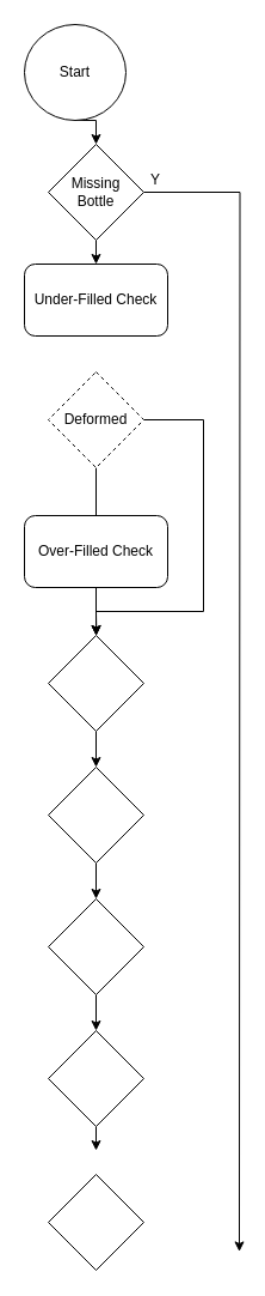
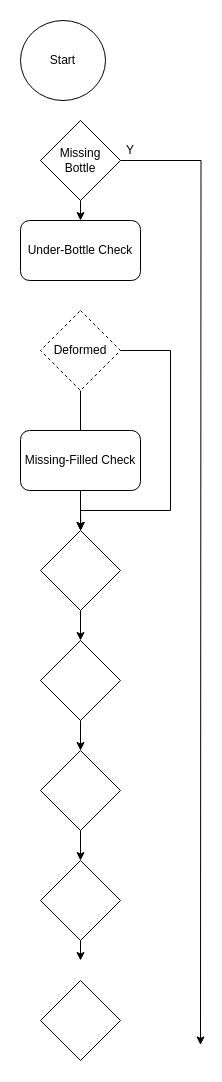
- <mxCell id="2" style="edgeStyle=orthogonalEdgeStyle;rounded=0;orthogonalLoop=1;jettySize=auto;html=1;exitX=0.5;exitY=1;exitDx=0;exitDy=0;entryX=0.5;entryY=0;entryDx=0;entryDy=0;" edge="1" parent="1" source="3" target="6"><mxGeometry relative="1" as="geometry" /></mxCell>
- <mxCell id="21" value="Under-Filled Check" style="rounded=1;whiteSpace=wrap;html=1;" vertex="1" parent="1"><mxGeometry x="20" y="220" width="120" height="60" as="geometry" /></mxCell>
+ <mxCell id="21" value="Under-Bottle Check" style="rounded=1;whiteSpace=wrap;html=1;" vertex="1" parent="1"><mxGeometry x="20" y="220" width="120" height="60" as="geometry" /></mxCell>
- <mxCell id="23" value="Over-Filled Check" style="rounded=1;whiteSpace=wrap;html=1;" vertex="1" parent="1"><mxGeometry x="20" y="430" width="120" height="60" as="geometry" /></mxCell>
+ <mxCell id="23" value="Missing-Filled Check" style="rounded=1;whiteSpace=wrap;html=1;" vertex="1" parent="1"><mxGeometry x="20" y="430" width="120" height="60" as="geometry" /></mxCell>
